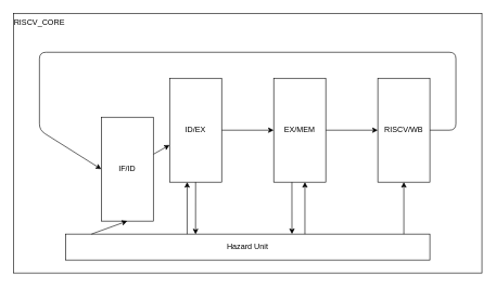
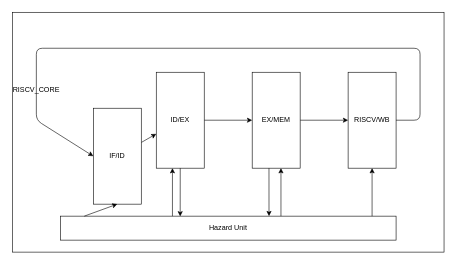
- <mxCell id="18" value="RISCV_CORE" style="text;html=1;align=center;verticalAlign=middle;whiteSpace=wrap;rounded=0;" parent="1" vertex="1"><mxGeometry x="30" y="20" width="60" height="30" as="geometry" /></mxCell>
+ <mxCell id="18" value="RISCV_CORE" style="text;html=1;align=center;verticalAlign=middle;whiteSpace=wrap;rounded=0;" parent="1" vertex="1"><mxGeometry x="30" y="135" width="60" height="30" as="geometry" /></mxCell>
